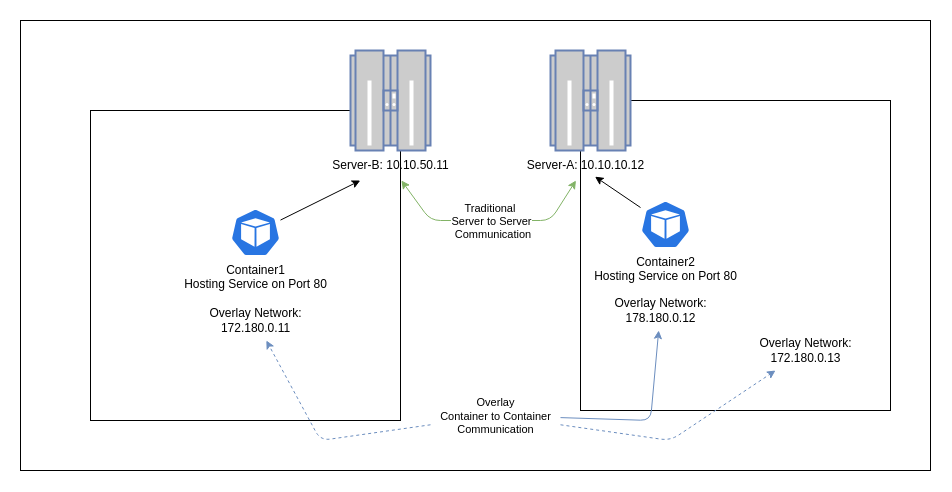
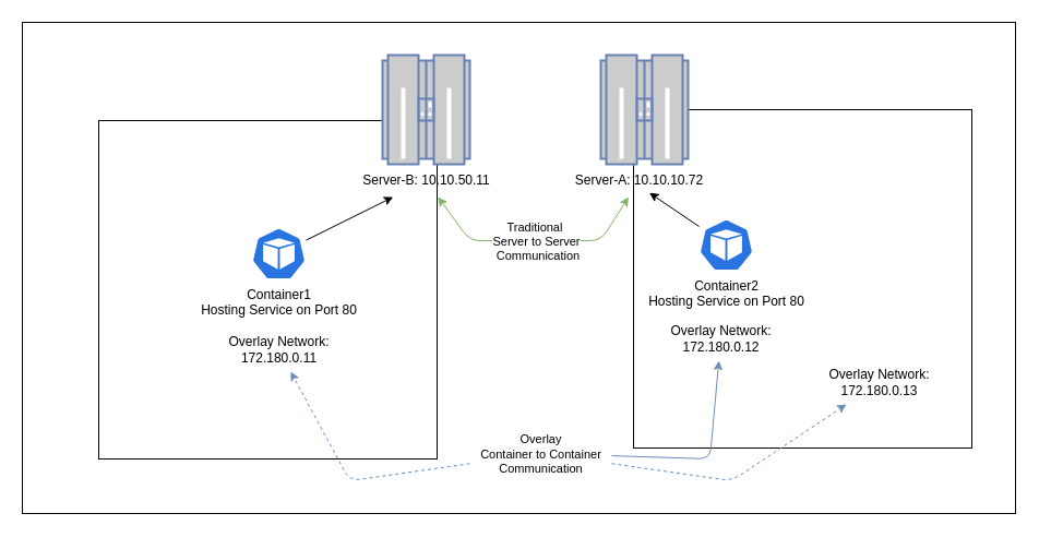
- <mxCell id="13" value="Server-A: 10.10.10.12" style="text;html=1;align=center;verticalAlign=middle;resizable=0;points=[];autosize=1;strokeColor=none;fillColor=none;" parent="1" vertex="1"><mxGeometry x="515" y="150" width="140" height="30" as="geometry" /></mxCell>
+ <mxCell id="13" value="Server-A: 10.10.10.72" style="text;html=1;align=center;verticalAlign=middle;resizable=0;points=[];autosize=1;strokeColor=none;fillColor=none;" parent="1" vertex="1"><mxGeometry x="515" y="150" width="140" height="30" as="geometry" /></mxCell>
- <mxCell id="15" value="Overlay Network:&lt;div&gt;178.180.0.12&lt;/div&gt;" style="text;html=1;align=center;verticalAlign=middle;resizable=0;points=[];autosize=1;strokeColor=none;fillColor=none;" parent="1" vertex="1"><mxGeometry x="600" y="290" width="120" height="40" as="geometry" /></mxCell>
+ <mxCell id="15" value="Overlay Network:&lt;div&gt;172.180.0.12&lt;/div&gt;" style="text;html=1;align=center;verticalAlign=middle;resizable=0;points=[];autosize=1;strokeColor=none;fillColor=none;" parent="1" vertex="1"><mxGeometry x="600" y="290" width="120" height="40" as="geometry" /></mxCell>
